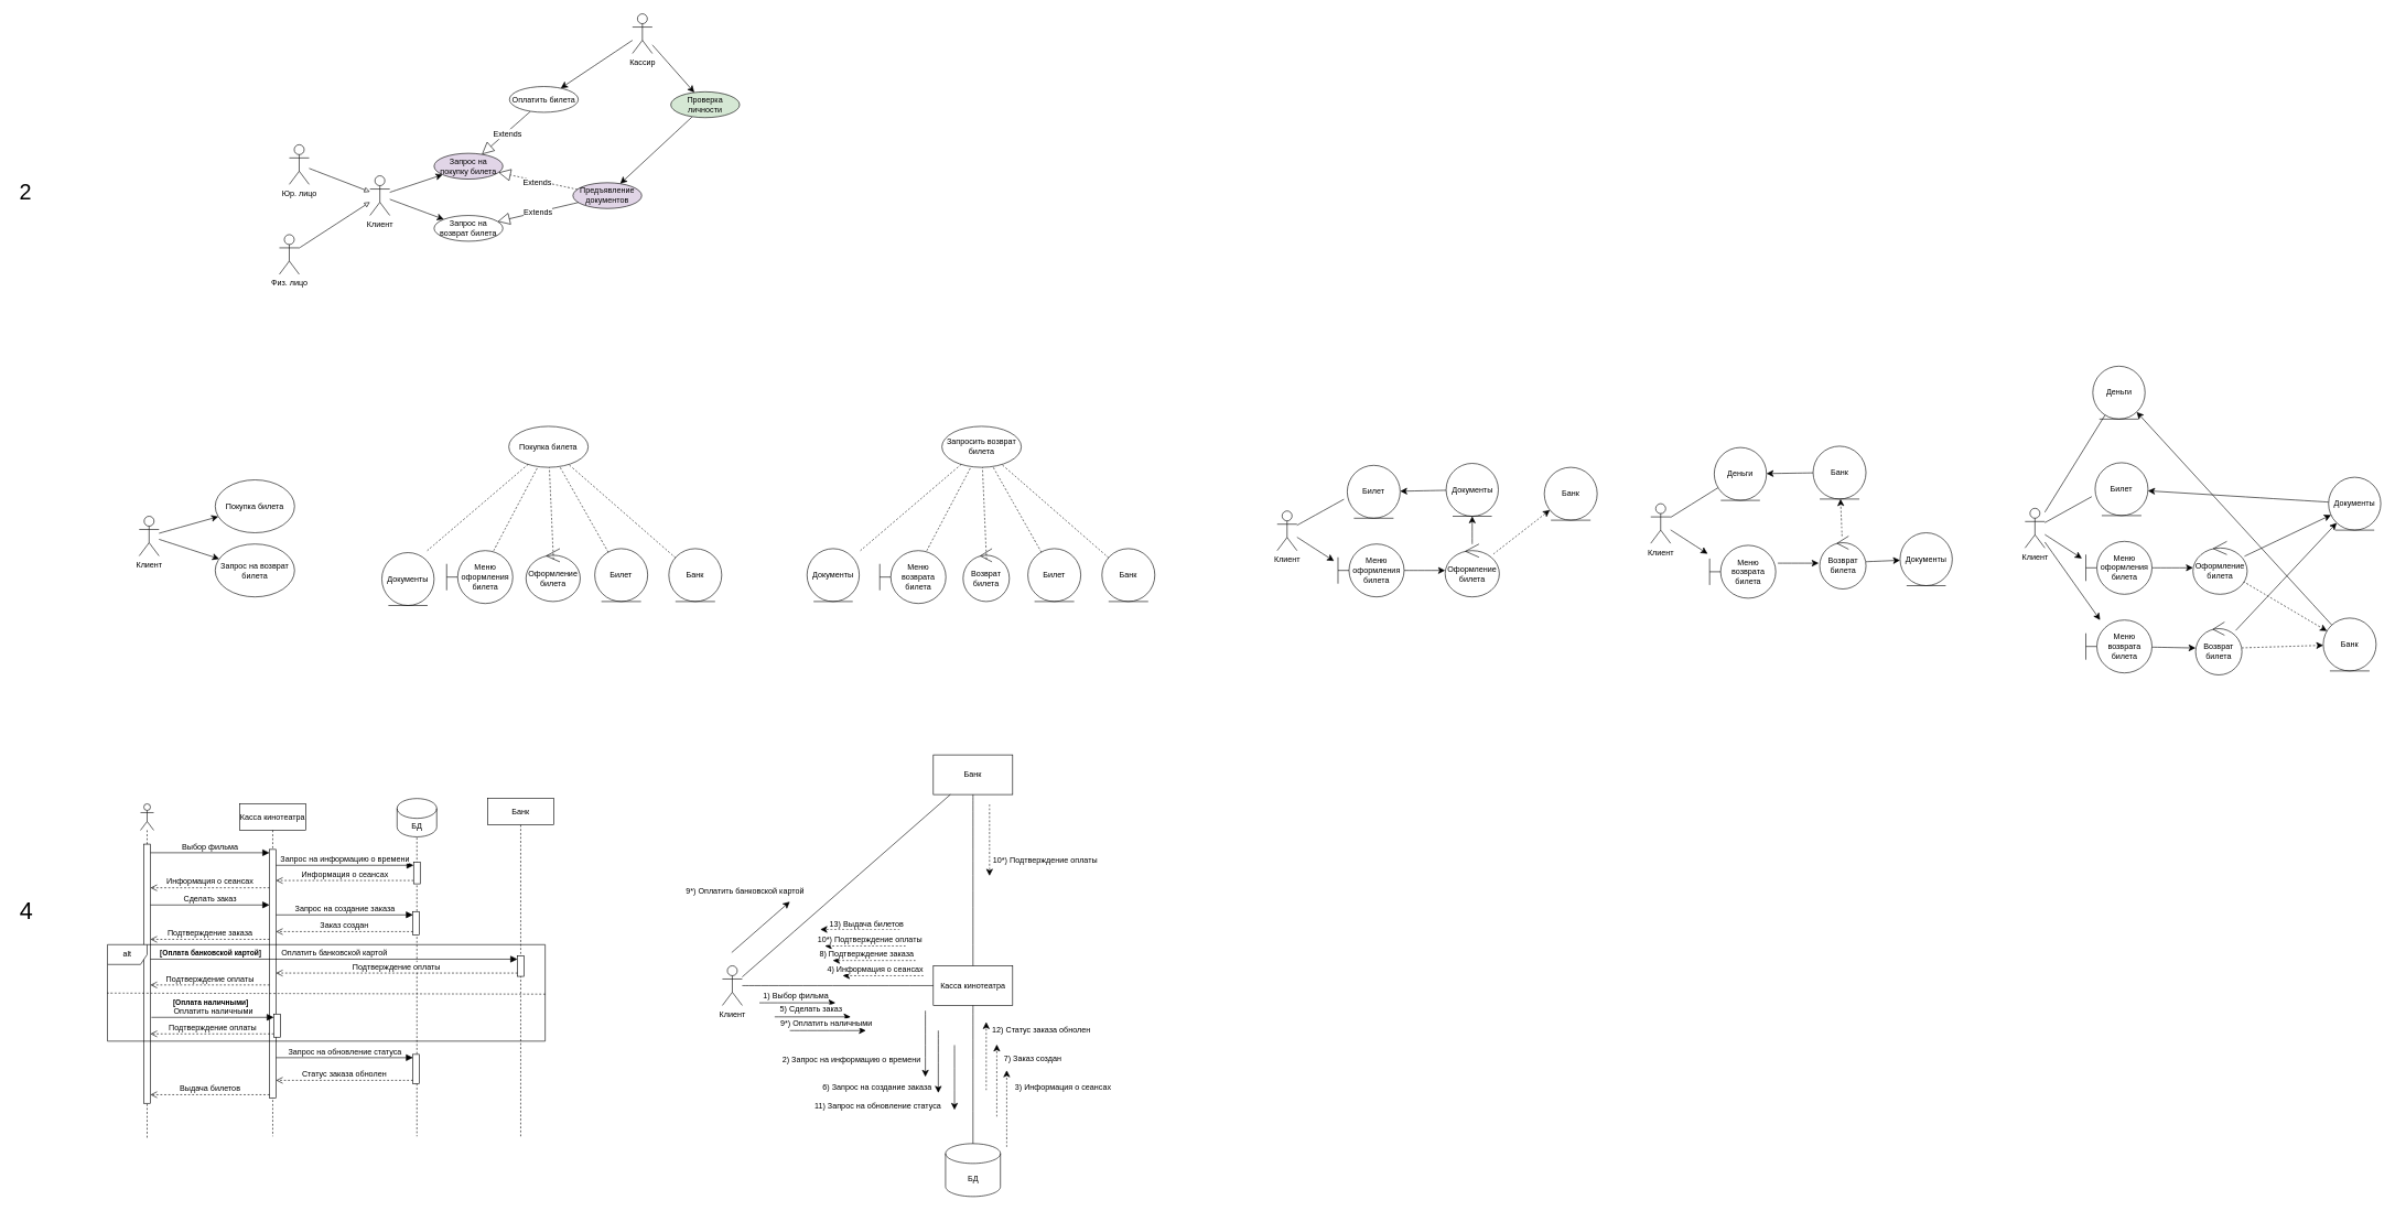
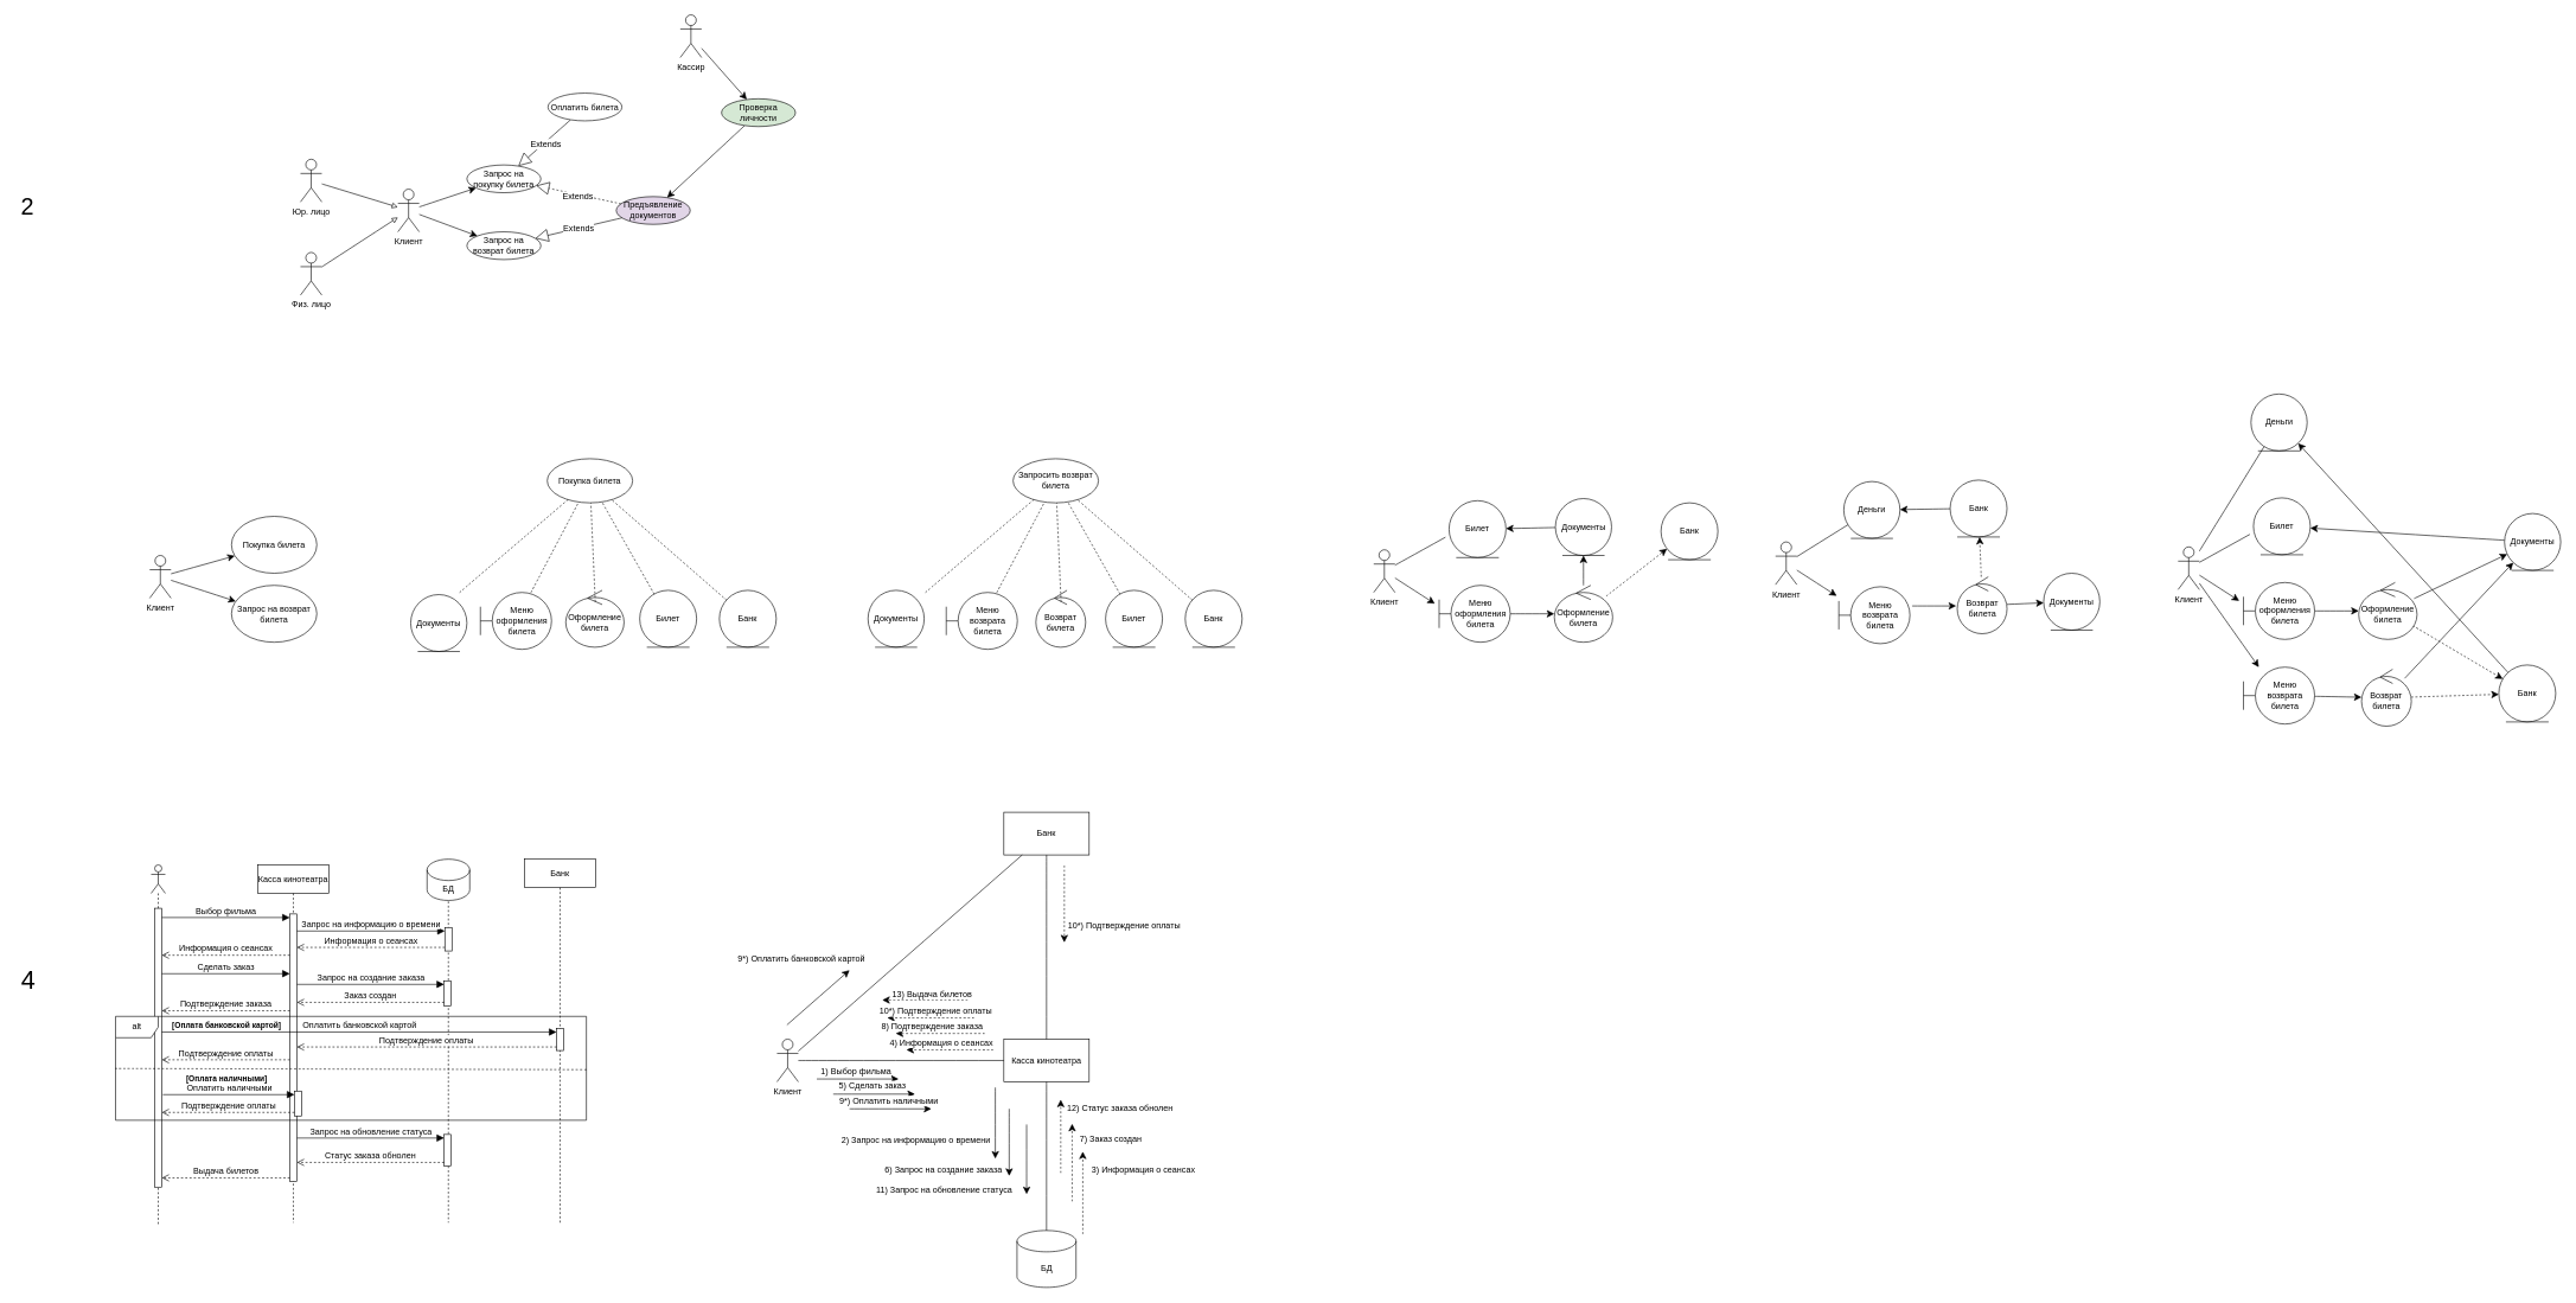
- <mxCell id="31" style="edgeStyle=none;curved=1;rounded=0;orthogonalLoop=1;jettySize=auto;html=1;fontSize=12;startSize=8;endSize=8;" edge="1" parent="1" source="33" target="35"><mxGeometry relative="1" as="geometry" /></mxCell>
- <mxCell id="18" value="Юр. лицо" style="shape=umlActor;verticalLabelPosition=bottom;verticalAlign=top;html=1;" vertex="1" parent="1"><mxGeometry x="437" y="218" width="30" height="60" as="geometry" /></mxCell>
+ <mxCell id="18" value="Юр. лицо" style="shape=umlActor;verticalLabelPosition=bottom;verticalAlign=top;html=1;" vertex="1" parent="1"><mxGeometry x="422" y="223" width="30" height="60" as="geometry" /></mxCell>
- <mxCell id="24" value="Запрос на покупку билета" style="ellipse;whiteSpace=wrap;html=1;fillColor=#e1d5e7;" vertex="1" parent="1"><mxGeometry x="656" y="231" width="104" height="39" as="geometry" /></mxCell>
+ <mxCell id="24" value="Запрос на покупку билета" style="ellipse;whiteSpace=wrap;html=1;" vertex="1" parent="1"><mxGeometry x="656" y="231" width="104" height="39" as="geometry" /></mxCell>
